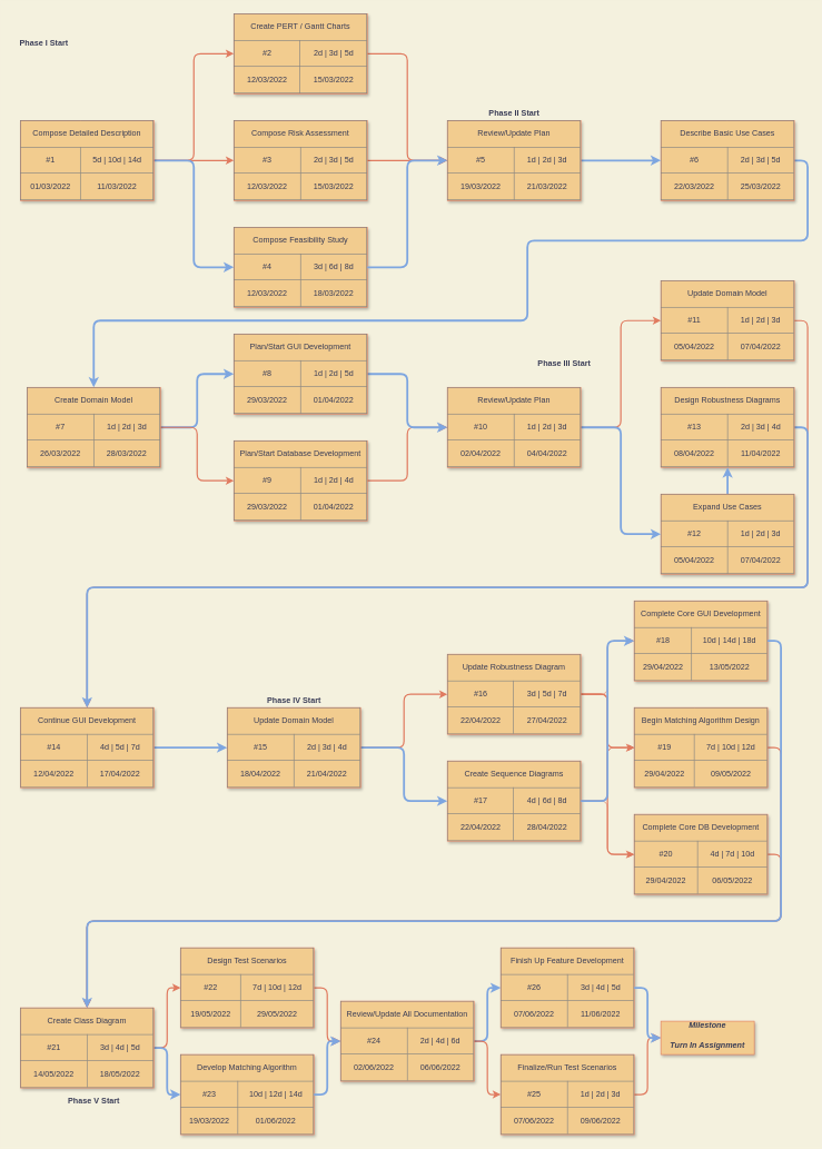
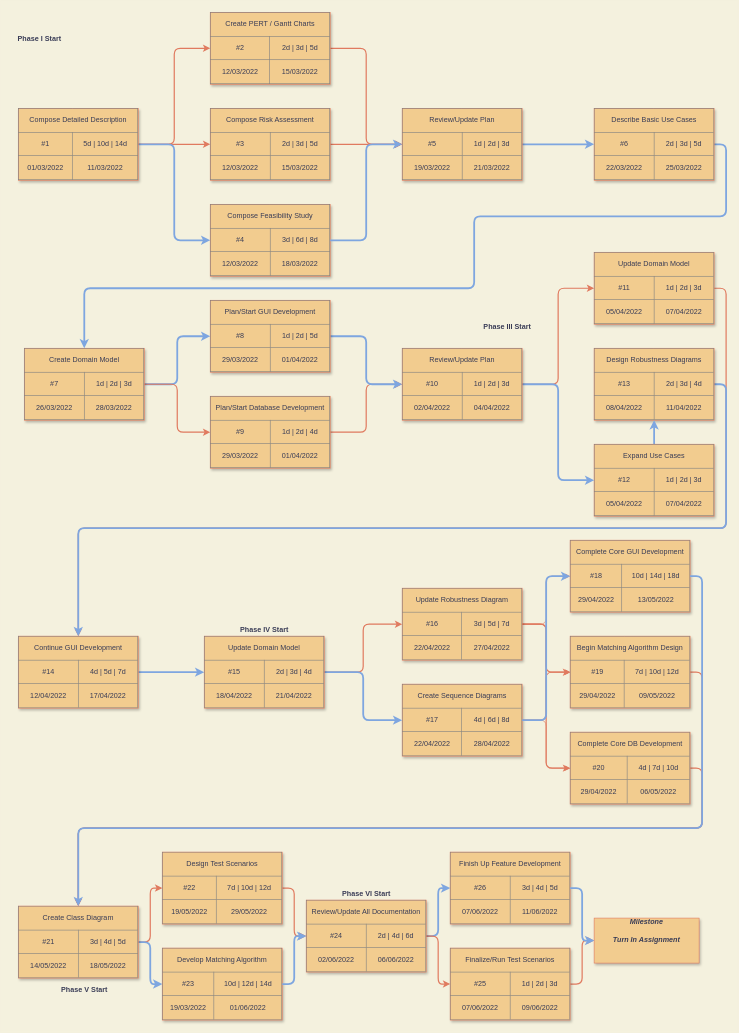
- <mxCell id="63" value="Phase II Start" style="text;html=1;align=center;verticalAlign=middle;resizable=0;points=[];autosize=1;strokeColor=none;fillColor=none;fontColor=#393C56;fontStyle=1" vertex="1" parent="1"><mxGeometry x="725" y="160" width="90" height="20" as="geometry" /></mxCell>
+ <mxCell id="66" value="Phase VI Start" style="text;html=1;align=center;verticalAlign=middle;resizable=0;points=[];autosize=1;strokeColor=none;fillColor=none;fontColor=#393C56;fontStyle=1" vertex="1" parent="1"><mxGeometry x="560" y="1480" width="100" height="20" as="geometry" /></mxCell>
- <mxCell id="4" value="&lt;div&gt;&lt;i&gt;&lt;b&gt;Milestone&lt;br&gt;&lt;/b&gt;&lt;/i&gt;&lt;/div&gt;&lt;div&gt;&lt;i&gt;&lt;b&gt;&lt;br&gt;&lt;/b&gt;&lt;/i&gt;&lt;/div&gt;&lt;div&gt;&lt;i&gt;&lt;b&gt;Turn In Assignment&lt;/b&gt;&lt;/i&gt;&lt;/div&gt;" style="text;html=1;strokeColor=#E07A5F;fillColor=#F2CC8F;overflow=fill;rounded=0;shadow=1;fontSize=12;align=center;fontColor=#393C56;verticalAlign=middle;" vertex="1" parent="1"><mxGeometry x="990" y="1530" width="140" height="50" as="geometry" /></mxCell>
+ <mxCell id="4" value="&lt;div&gt;&lt;i&gt;&lt;b&gt;Milestone&lt;br&gt;&lt;/b&gt;&lt;/i&gt;&lt;/div&gt;&lt;div&gt;&lt;i&gt;&lt;b&gt;&lt;br&gt;&lt;/b&gt;&lt;/i&gt;&lt;/div&gt;&lt;div&gt;&lt;i&gt;&lt;b&gt;Turn In Assignment&lt;/b&gt;&lt;/i&gt;&lt;/div&gt;" style="text;html=1;strokeColor=#E07A5F;fillColor=#F2CC8F;overflow=fill;rounded=0;shadow=1;fontSize=12;align=center;fontColor=#393C56;verticalAlign=middle;" vertex="1" parent="1"><mxGeometry x="990" y="1530" width="175" height="75" as="geometry" /></mxCell>
